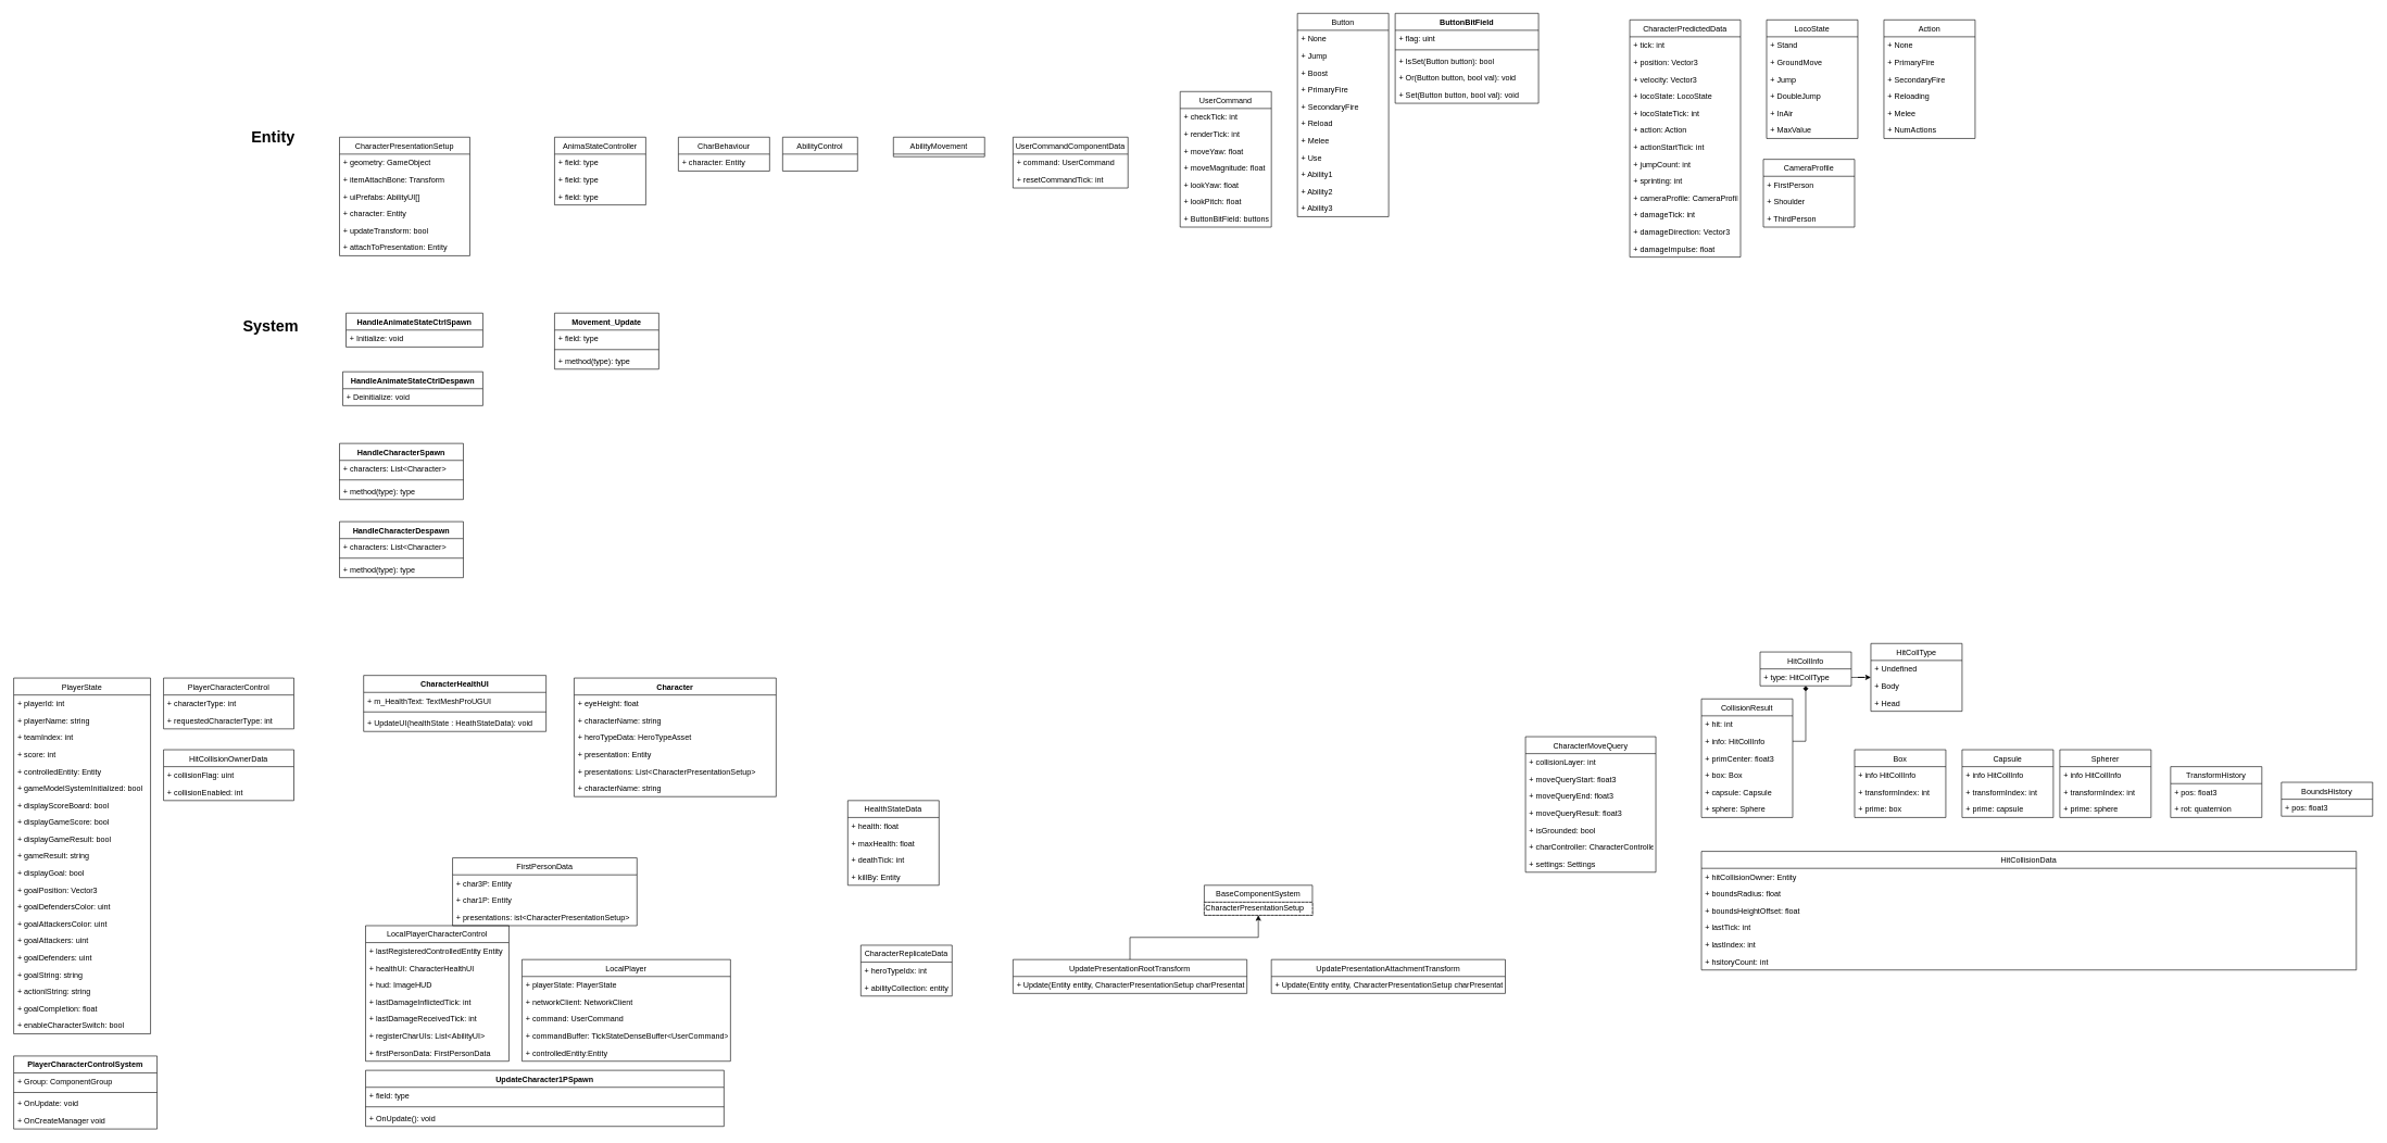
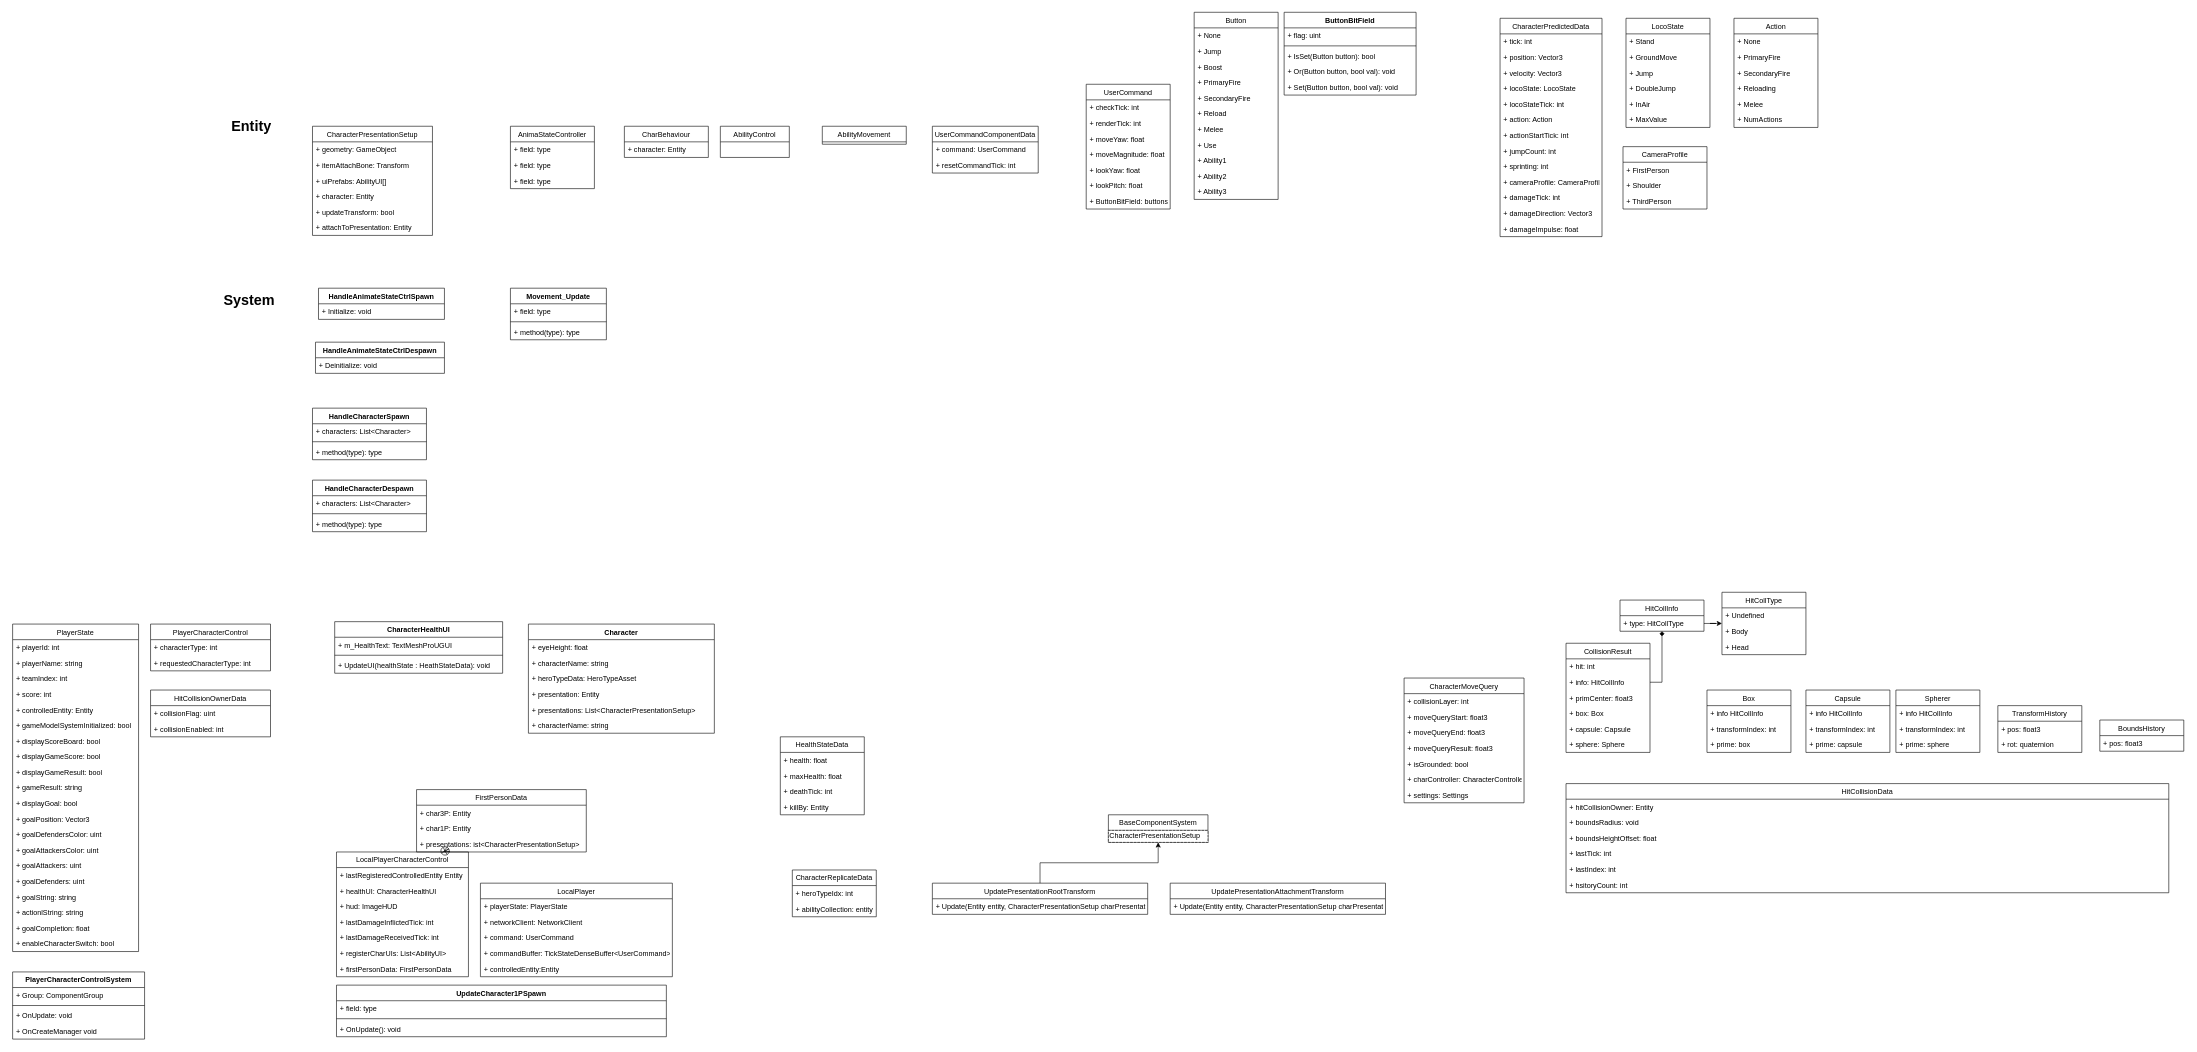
- <mxCell id="103" value="+ boundsRadius: float" style="text;strokeColor=none;fillColor=none;align=left;verticalAlign=top;spacingLeft=4;spacingRight=4;overflow=hidden;rotatable=0;points=[[0,0.5],[1,0.5]];portConstraint=eastwest;" parent="101" vertex="1"><mxGeometry y="52" width="1005" height="26" as="geometry" /></mxCell>
+ <mxCell id="103" value="+ boundsRadius: void" style="text;strokeColor=none;fillColor=none;align=left;verticalAlign=top;spacingLeft=4;spacingRight=4;overflow=hidden;rotatable=0;points=[[0,0.5],[1,0.5]];portConstraint=eastwest;" parent="101" vertex="1"><mxGeometry y="52" width="1005" height="26" as="geometry" /></mxCell>
+ <mxCell id="140" value="" style="endArrow=open;startArrow=circlePlus;endFill=0;startFill=0;endSize=8;html=1;exitX=0.791;exitY=0.01;exitDx=0;exitDy=0;exitPerimeter=0;" parent="1" source="38" target="46" edge="1"><mxGeometry width="160" relative="1" as="geometry"><mxPoint x="830" y="1250" as="sourcePoint" /><mxPoint x="760" y="1240" as="targetPoint" /></mxGeometry></mxCell>
